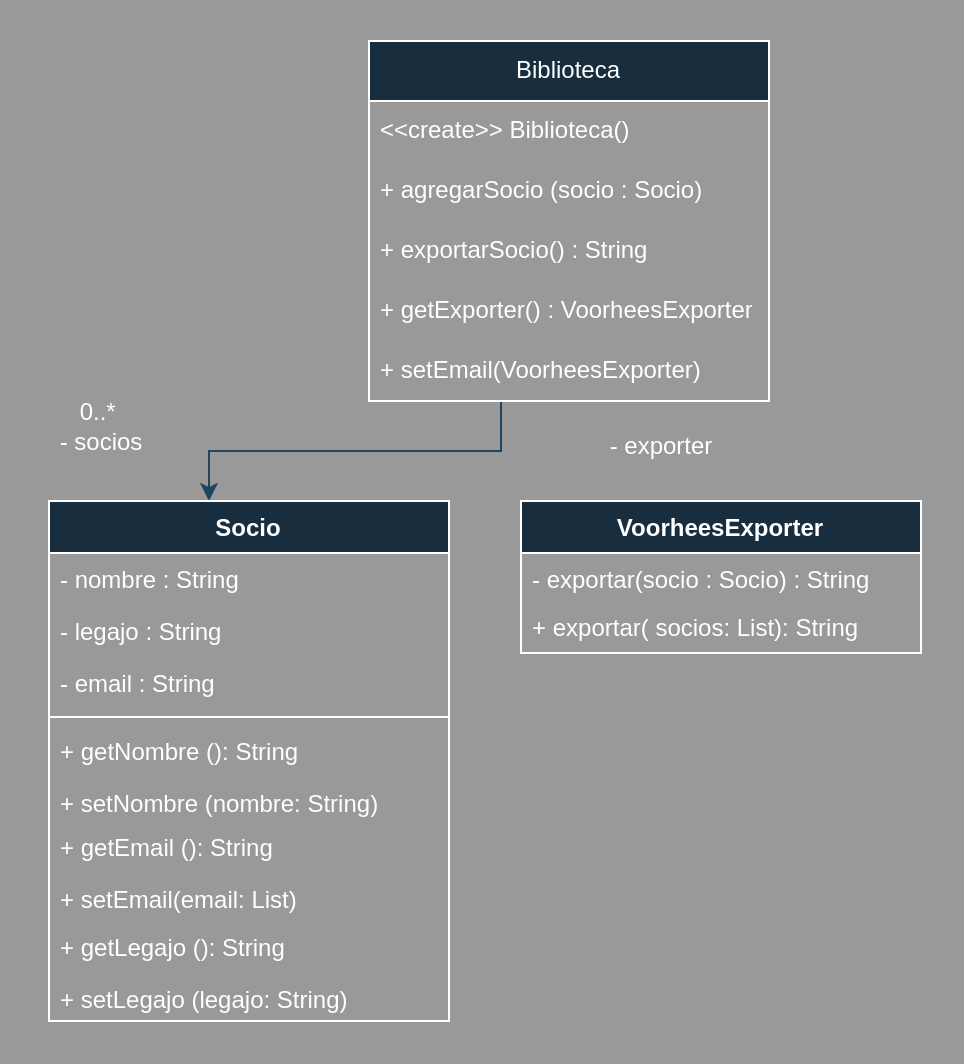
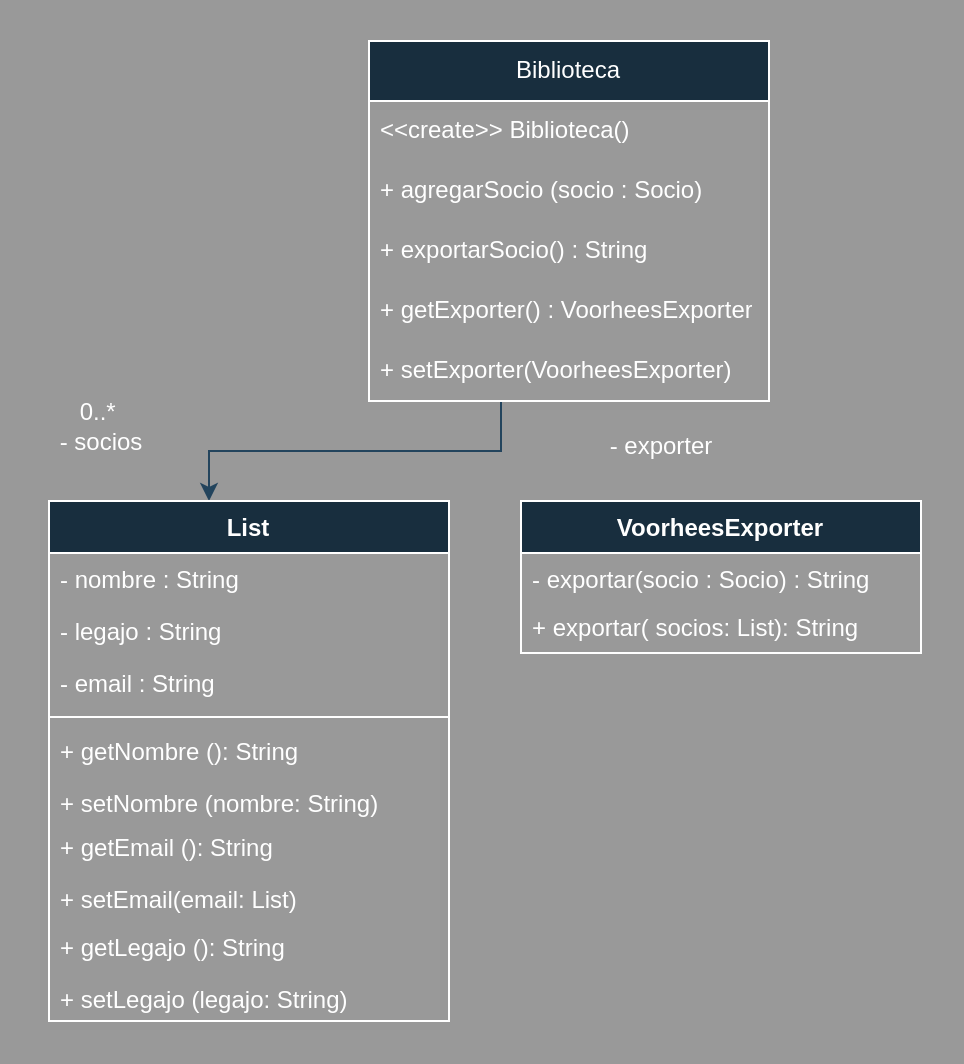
- <mxCell id="8" value="+ setEmail(VoorheesExporter)" style="text;strokeColor=none;fillColor=none;align=left;verticalAlign=middle;spacingLeft=4;spacingRight=4;overflow=hidden;points=[[0,0.5],[1,0.5]];portConstraint=eastwest;rotatable=0;whiteSpace=wrap;html=1;fontFamily=Helvetica;fontColor=#FFFFFF;labelBackgroundColor=none;" vertex="1" parent="3"><mxGeometry y="150" width="200" height="30" as="geometry" /></mxCell>
+ <mxCell id="8" value="+ setExporter(VoorheesExporter)" style="text;strokeColor=none;fillColor=none;align=left;verticalAlign=middle;spacingLeft=4;spacingRight=4;overflow=hidden;points=[[0,0.5],[1,0.5]];portConstraint=eastwest;rotatable=0;whiteSpace=wrap;html=1;fontFamily=Helvetica;fontColor=#FFFFFF;labelBackgroundColor=none;" vertex="1" parent="3"><mxGeometry y="150" width="200" height="30" as="geometry" /></mxCell>
- <mxCell id="9" value="Socio" style="swimlane;fontStyle=1;align=center;verticalAlign=top;childLayout=stackLayout;horizontal=1;startSize=26;horizontalStack=0;resizeParent=1;resizeParentMax=0;resizeLast=0;collapsible=1;marginBottom=0;whiteSpace=wrap;html=1;strokeColor=#FFFFFF;fontColor=#FFFFFF;fillColor=#182E3E;labelBackgroundColor=none;" vertex="1" parent="1"><mxGeometry x="24" y="250" width="200" height="260" as="geometry" /></mxCell>
+ <mxCell id="9" value="List" style="swimlane;fontStyle=1;align=center;verticalAlign=top;childLayout=stackLayout;horizontal=1;startSize=26;horizontalStack=0;resizeParent=1;resizeParentMax=0;resizeLast=0;collapsible=1;marginBottom=0;whiteSpace=wrap;html=1;strokeColor=#FFFFFF;fontColor=#FFFFFF;fillColor=#182E3E;labelBackgroundColor=none;" vertex="1" parent="1"><mxGeometry x="24" y="250" width="200" height="260" as="geometry" /></mxCell>
